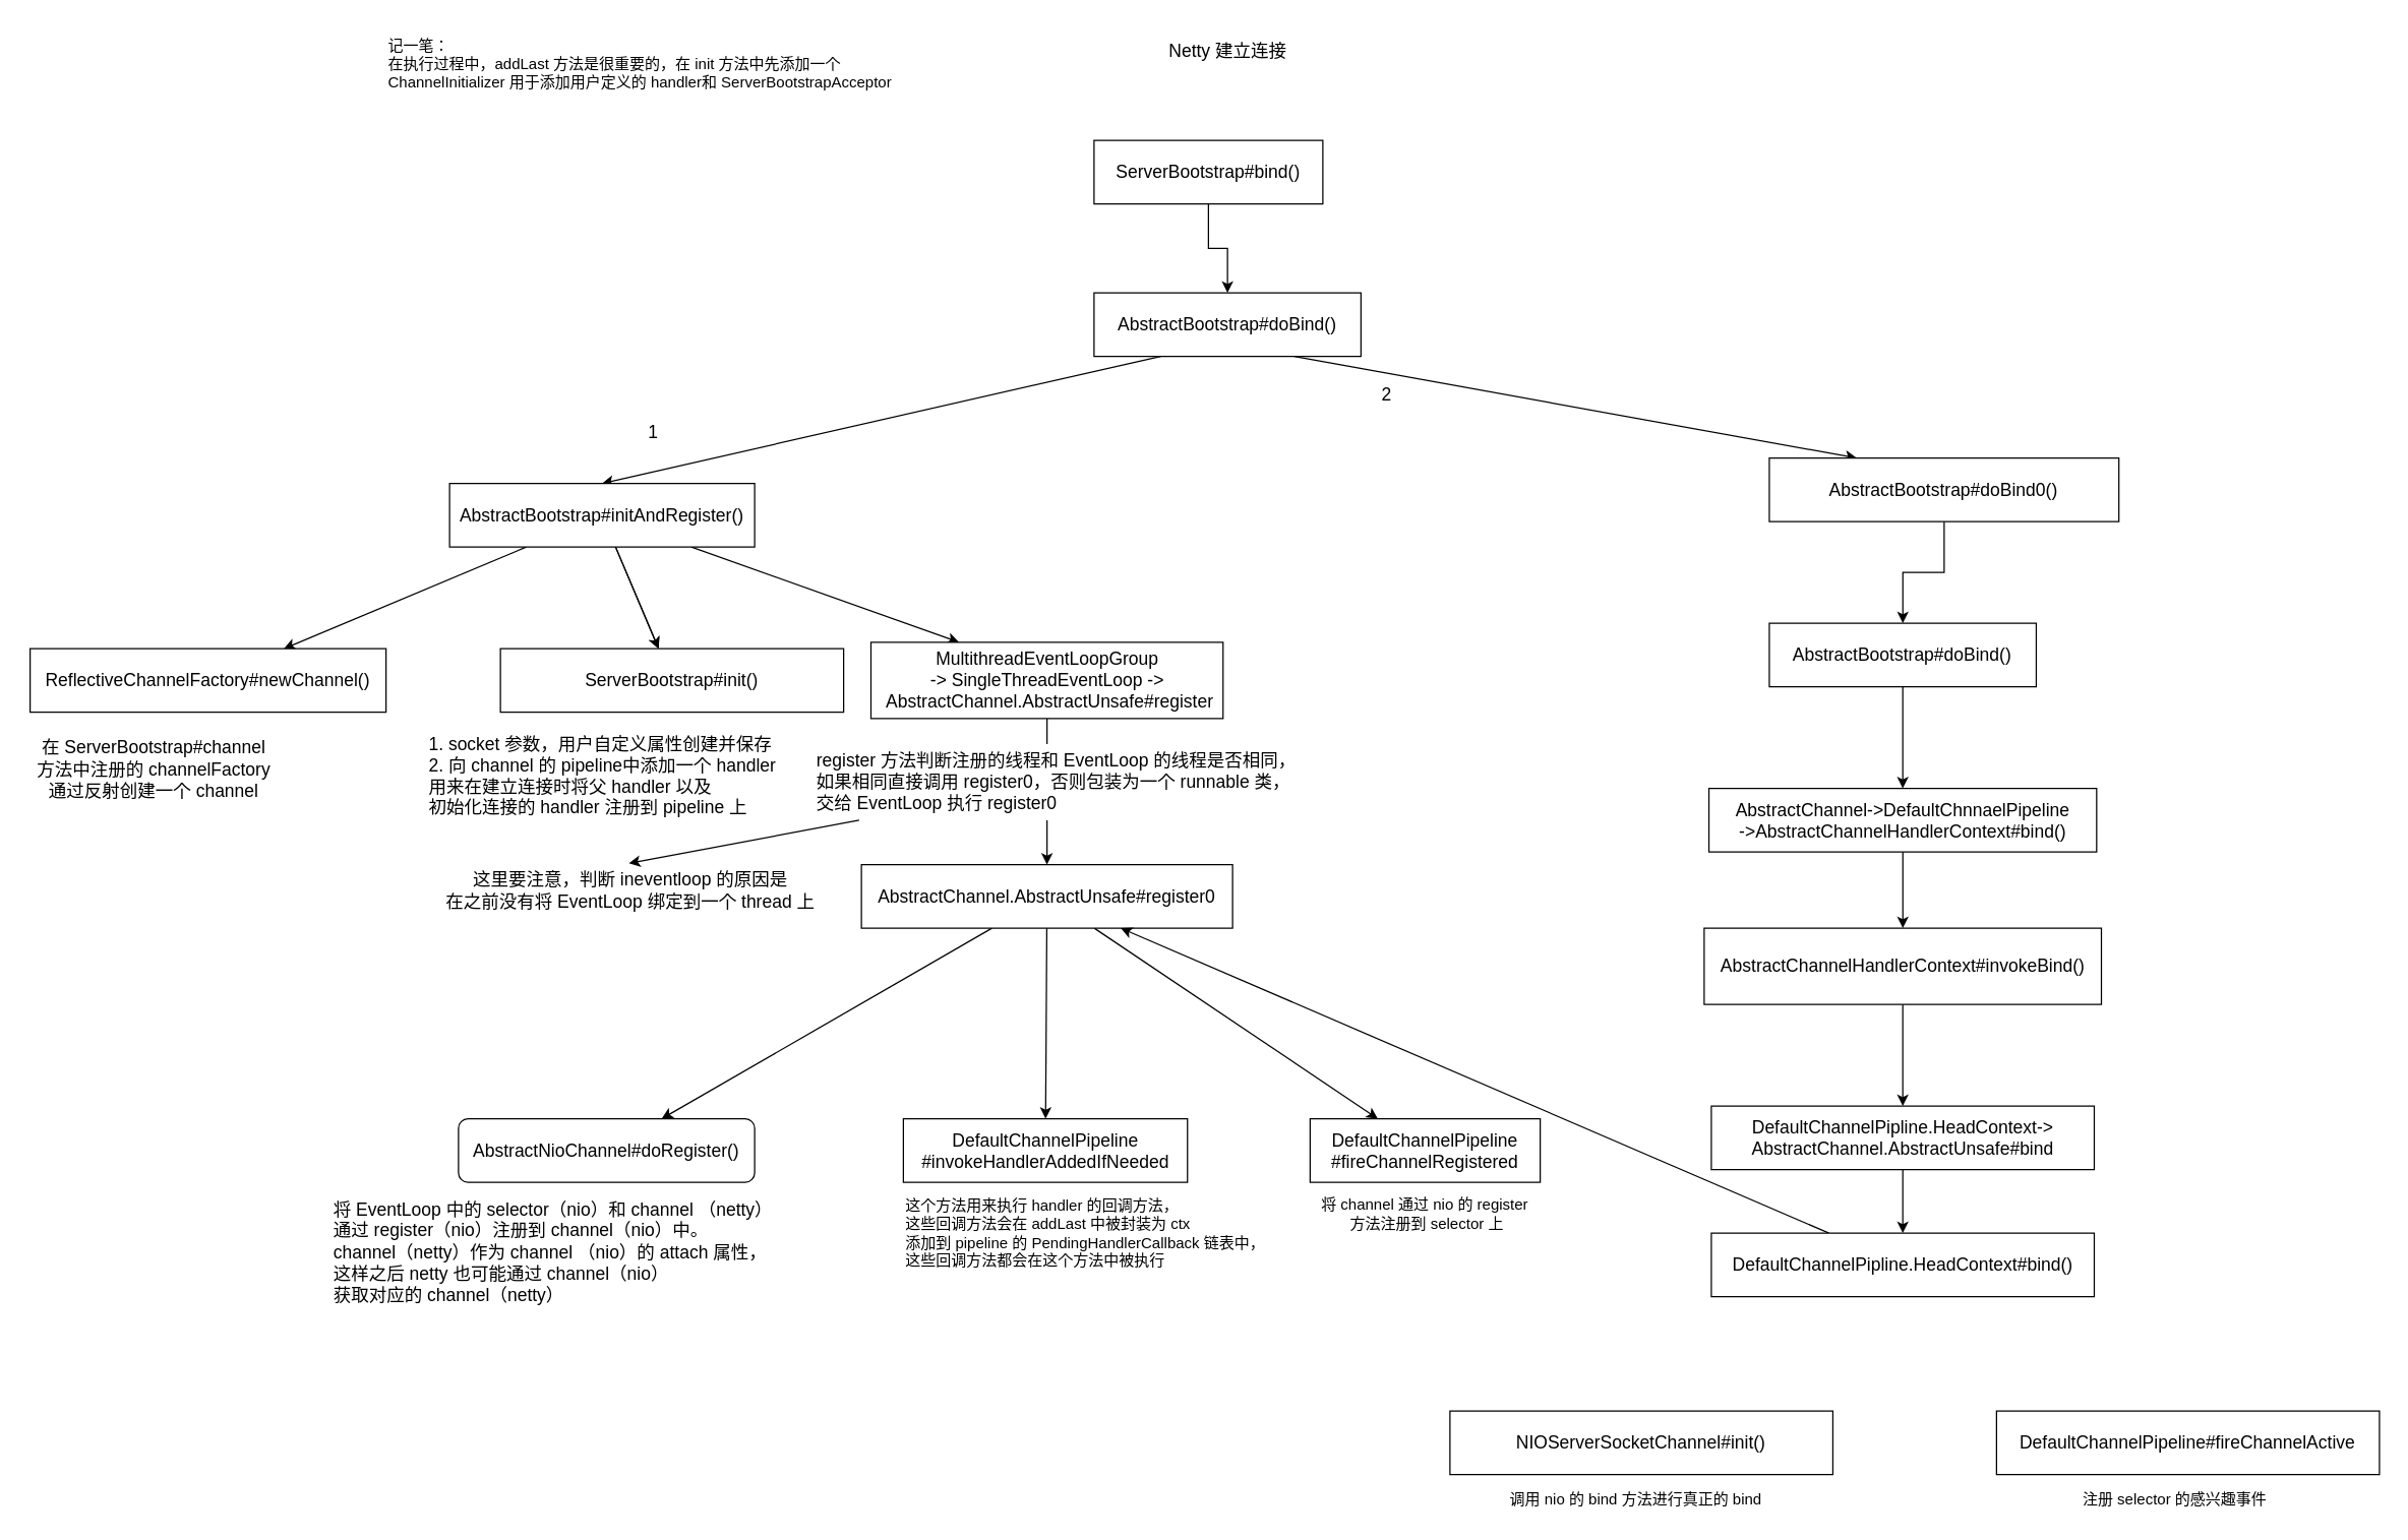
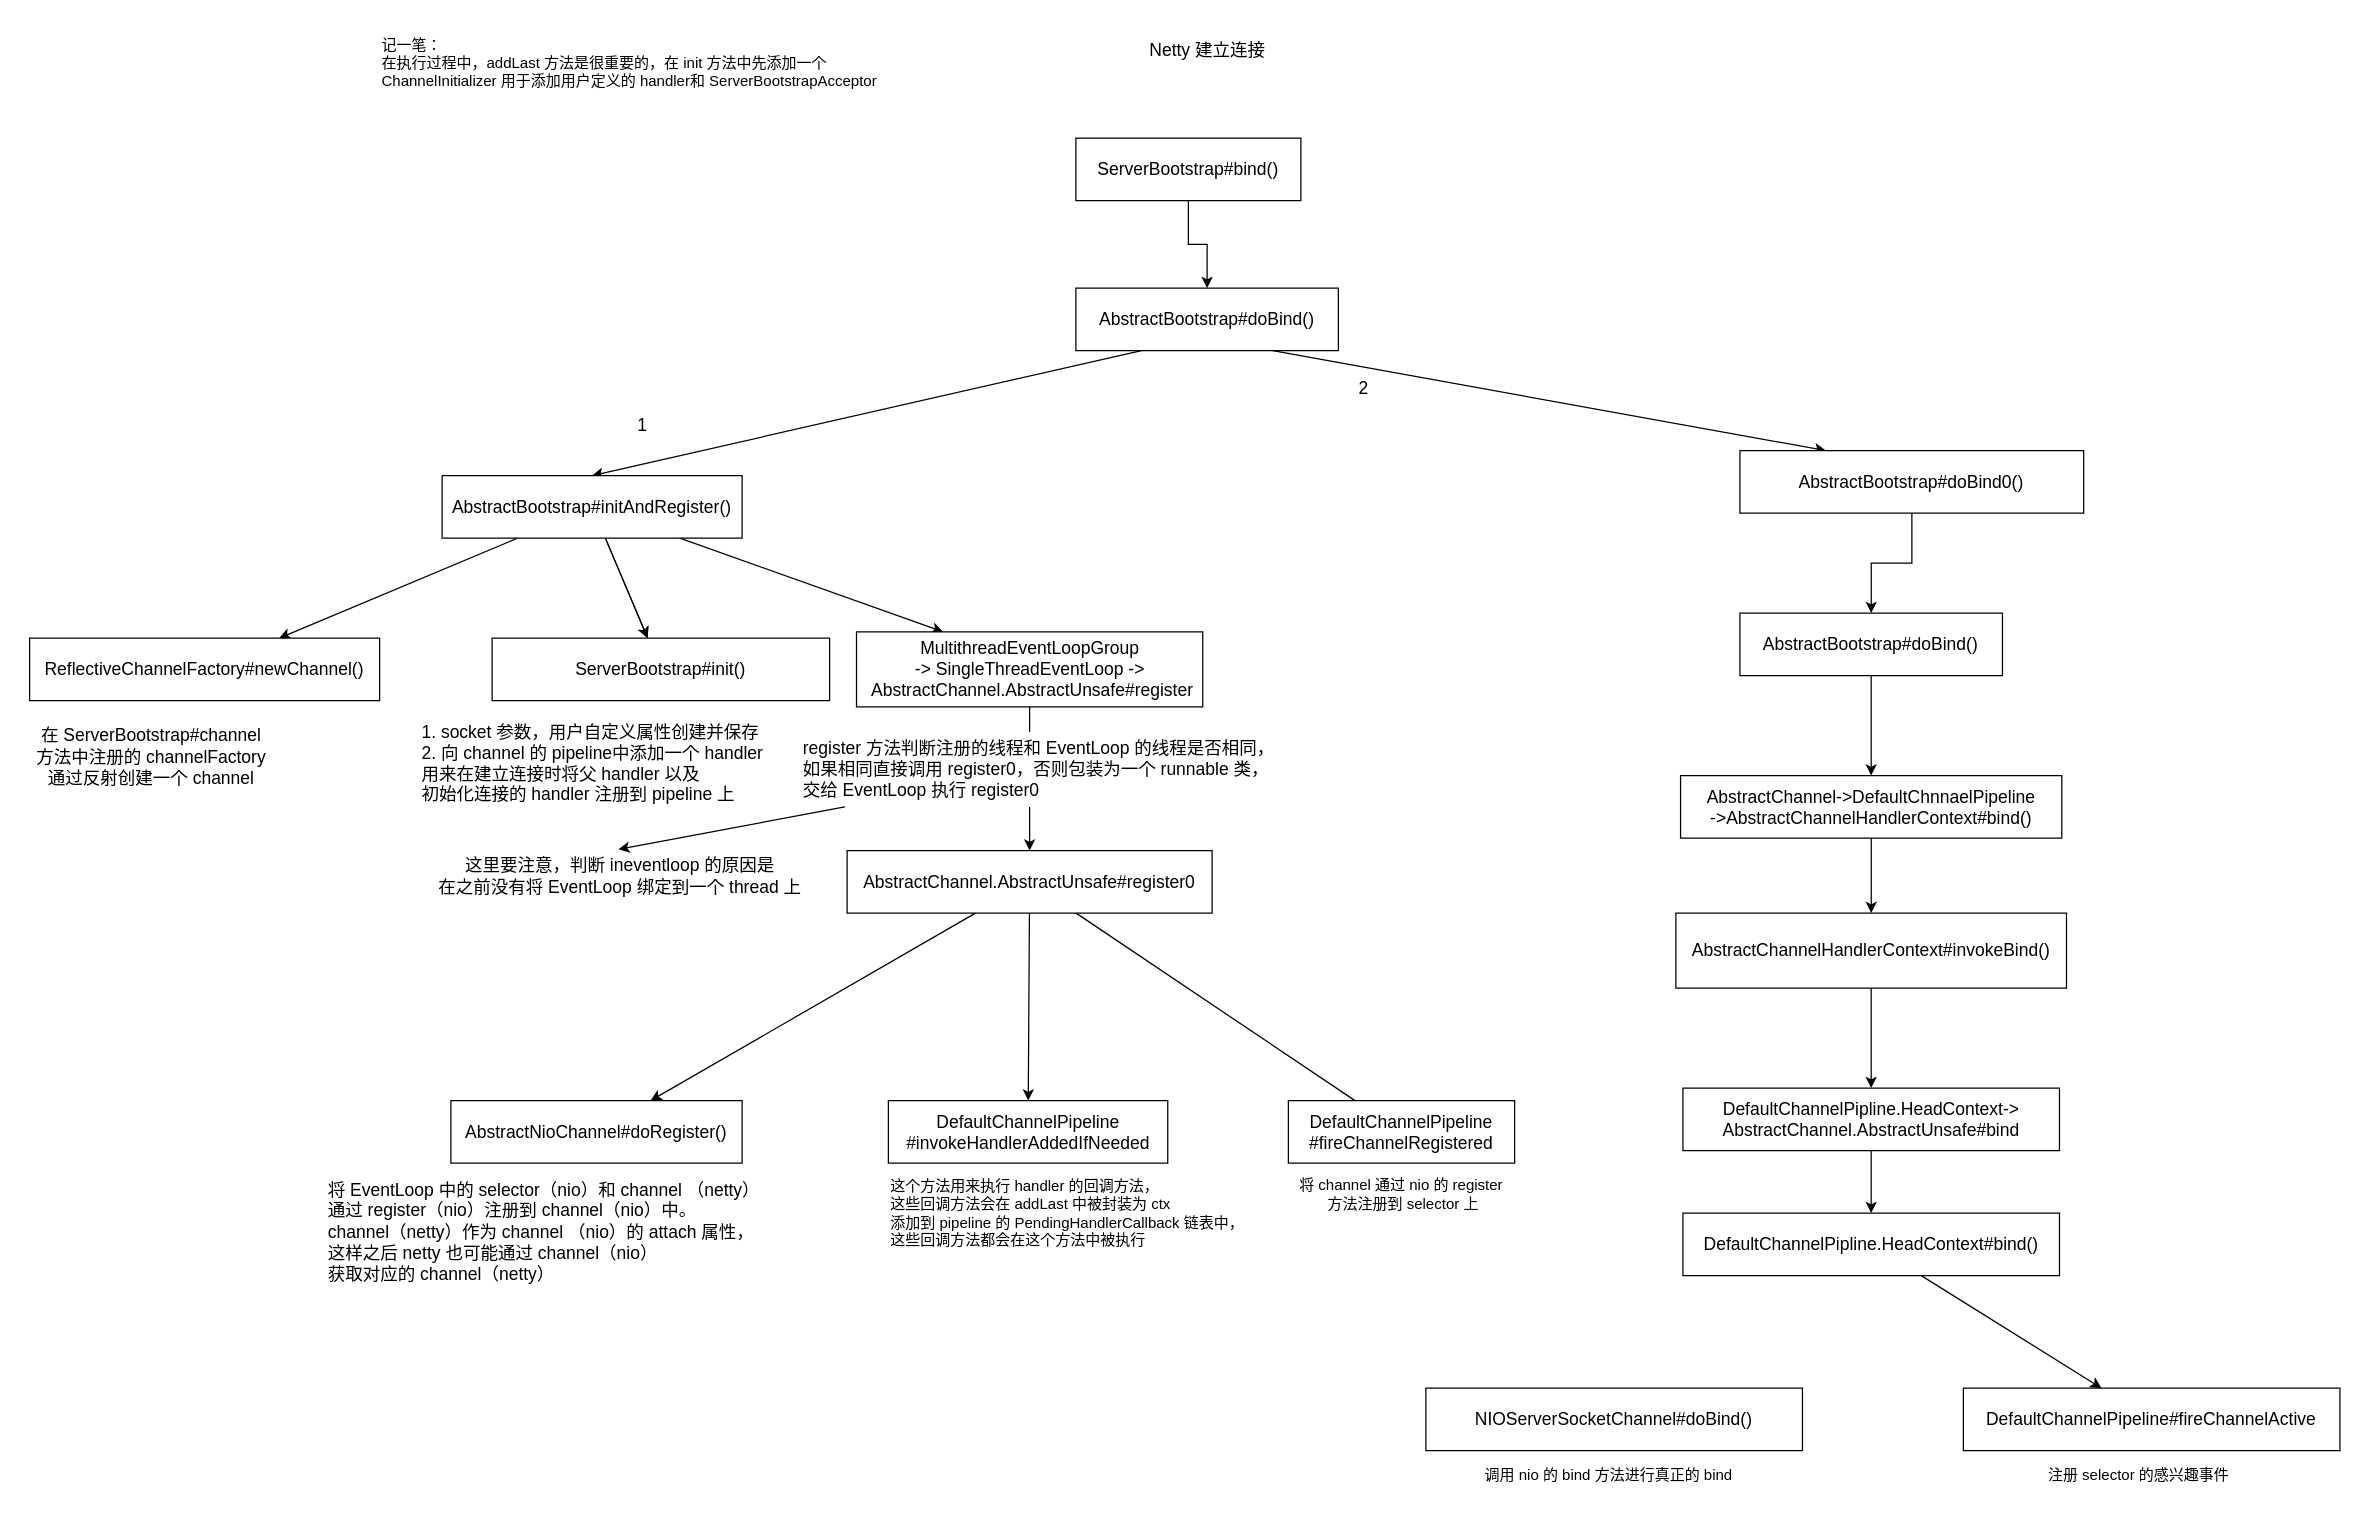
- <mxCell id="46" value="" style="edgeStyle=none;rounded=0;orthogonalLoop=1;jettySize=auto;html=1;" edge="1" parent="1" source="47" target="26"><mxGeometry relative="1" as="geometry" /></mxCell>
+ <mxCell id="46" value="" style="edgeStyle=none;rounded=0;orthogonalLoop=1;jettySize=auto;html=1;" edge="1" parent="1" source="47" target="50"><mxGeometry relative="1" as="geometry" /></mxCell>
- <mxCell id="25" value="" style="edgeStyle=none;rounded=0;orthogonalLoop=1;jettySize=auto;html=1;fontSize=14;" parent="1" source="26" target="34" edge="1"><mxGeometry relative="1" as="geometry" /></mxCell>
+ <mxCell id="25" value="" style="edgeStyle=none;rounded=0;orthogonalLoop=1;jettySize=auto;html=1;fontSize=14;endArrow=none;" parent="1" source="26" target="34" edge="1"><mxGeometry relative="1" as="geometry" /></mxCell>
- <mxCell id="31" value="AbstractNioChannel#doRegister()" style="whiteSpace=wrap;html=1;fontSize=14;align=center;rounded=1;" parent="1" vertex="1"><mxGeometry x="360" y="880" width="233" height="50" as="geometry" /></mxCell>
+ <mxCell id="31" value="AbstractNioChannel#doRegister()" style="whiteSpace=wrap;html=1;fontSize=14;align=center;" parent="1" vertex="1"><mxGeometry x="360" y="880" width="233" height="50" as="geometry" /></mxCell>
- <mxCell id="48" value="&lt;span&gt;NIOServerSocketChannel#init()&lt;br&gt;&lt;/span&gt;" style="whiteSpace=wrap;html=1;rounded=0;fontSize=14;" vertex="1" parent="1"><mxGeometry x="1140" y="1110" width="301.25" height="50" as="geometry" /></mxCell>
+ <mxCell id="48" value="&lt;span&gt;NIOServerSocketChannel#doBind()&lt;br&gt;&lt;/span&gt;" style="whiteSpace=wrap;html=1;rounded=0;fontSize=14;" vertex="1" parent="1"><mxGeometry x="1140" y="1110" width="301.25" height="50" as="geometry" /></mxCell>
